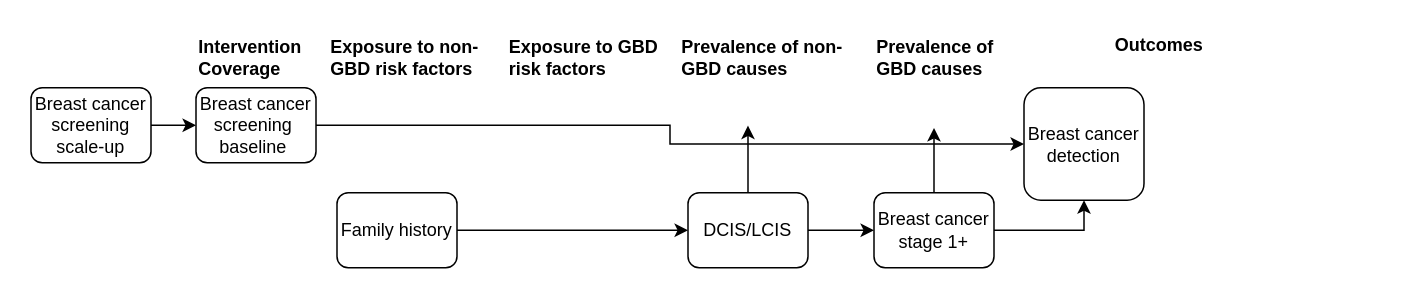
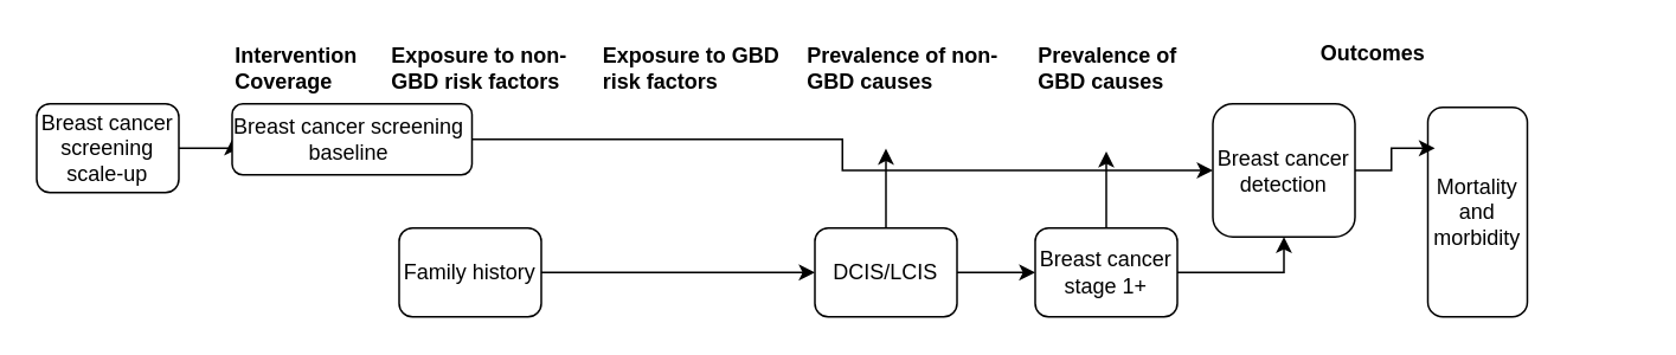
- <mxCell id="8" value="Breast cancer screening&amp;nbsp;&lt;br&gt;baseline&amp;nbsp;" style="rounded=1;whiteSpace=wrap;html=1;" vertex="1" parent="1"><mxGeometry x="130" y="58" width="80" height="50" as="geometry" /></mxCell>
+ <mxCell id="8" value="Breast cancer screening&amp;nbsp;&lt;br&gt;baseline&amp;nbsp;" style="rounded=1;whiteSpace=wrap;html=1;" vertex="1" parent="1"><mxGeometry x="130" y="58" width="135" height="40" as="geometry" /></mxCell>
+ <mxCell id="20" style="edgeStyle=orthogonalEdgeStyle;rounded=0;orthogonalLoop=1;jettySize=auto;html=1;exitX=1;exitY=0.5;exitDx=0;exitDy=0;entryX=0.071;entryY=0.195;entryDx=0;entryDy=0;entryPerimeter=0;" edge="1" parent="1" source="21" target="16"><mxGeometry relative="1" as="geometry" /></mxCell>
+ <mxCell id="16" value="Mortality and morbidity" style="rounded=1;whiteSpace=wrap;html=1;" vertex="1" parent="1"><mxGeometry x="803" y="60" width="56" height="118" as="geometry" /></mxCell>
